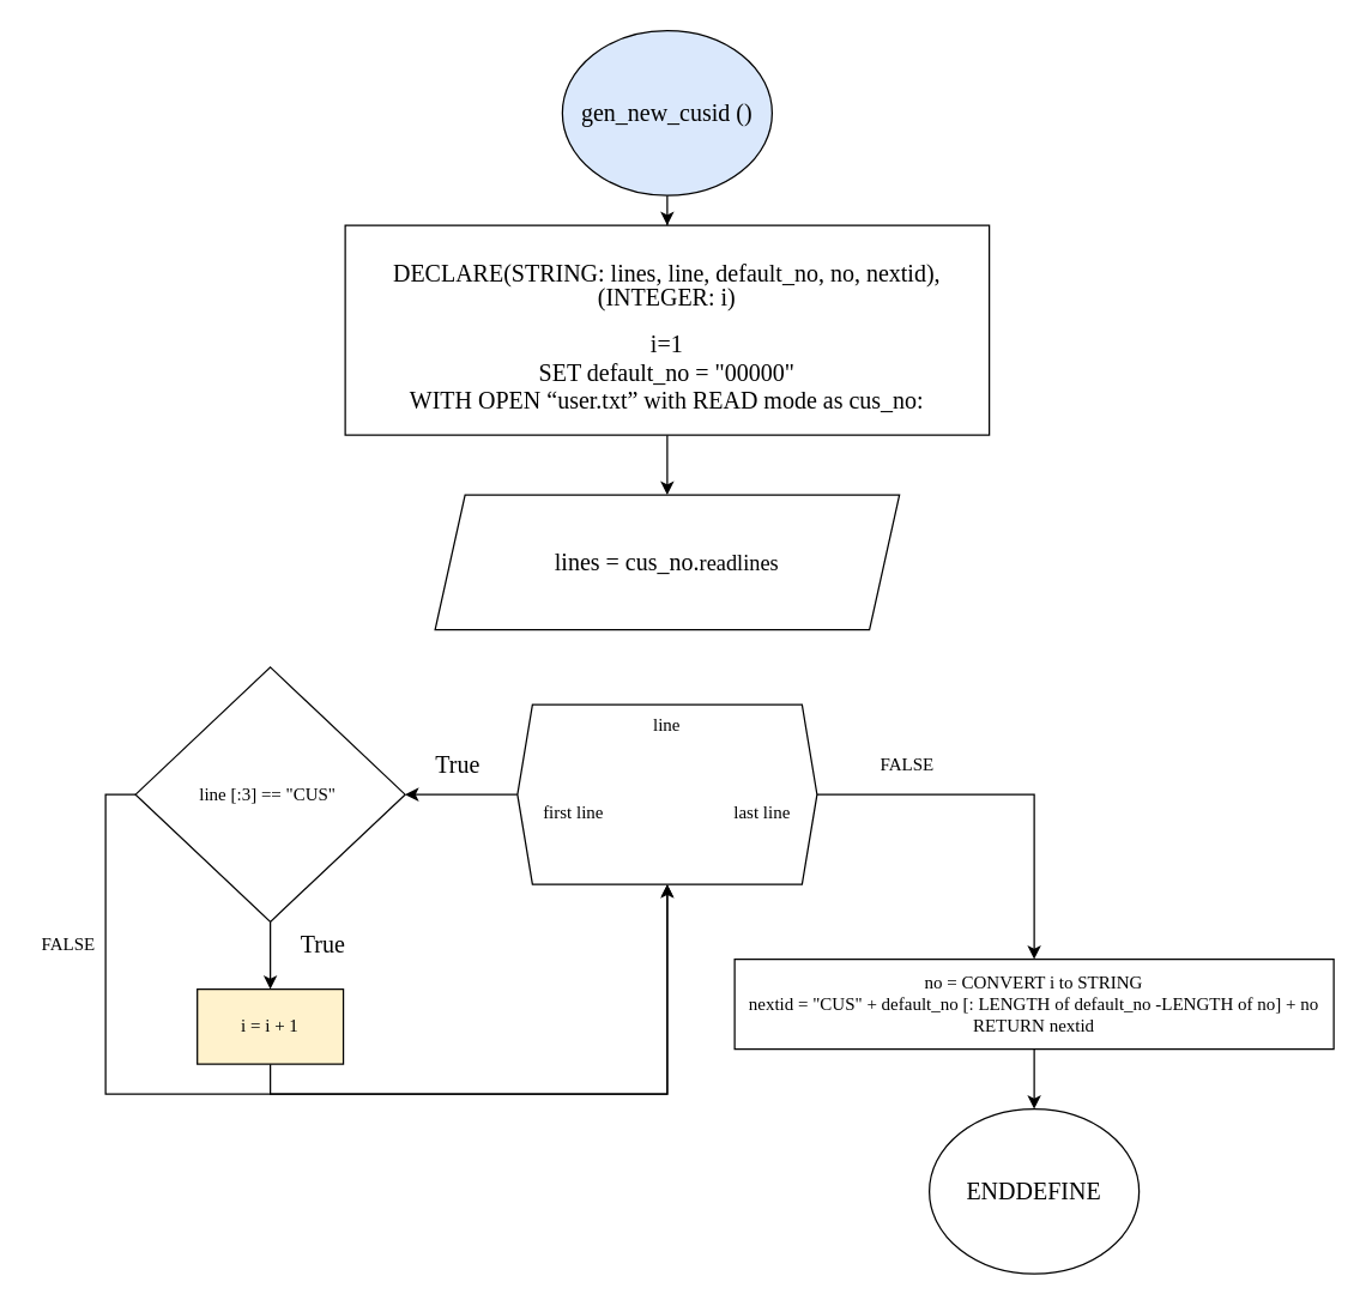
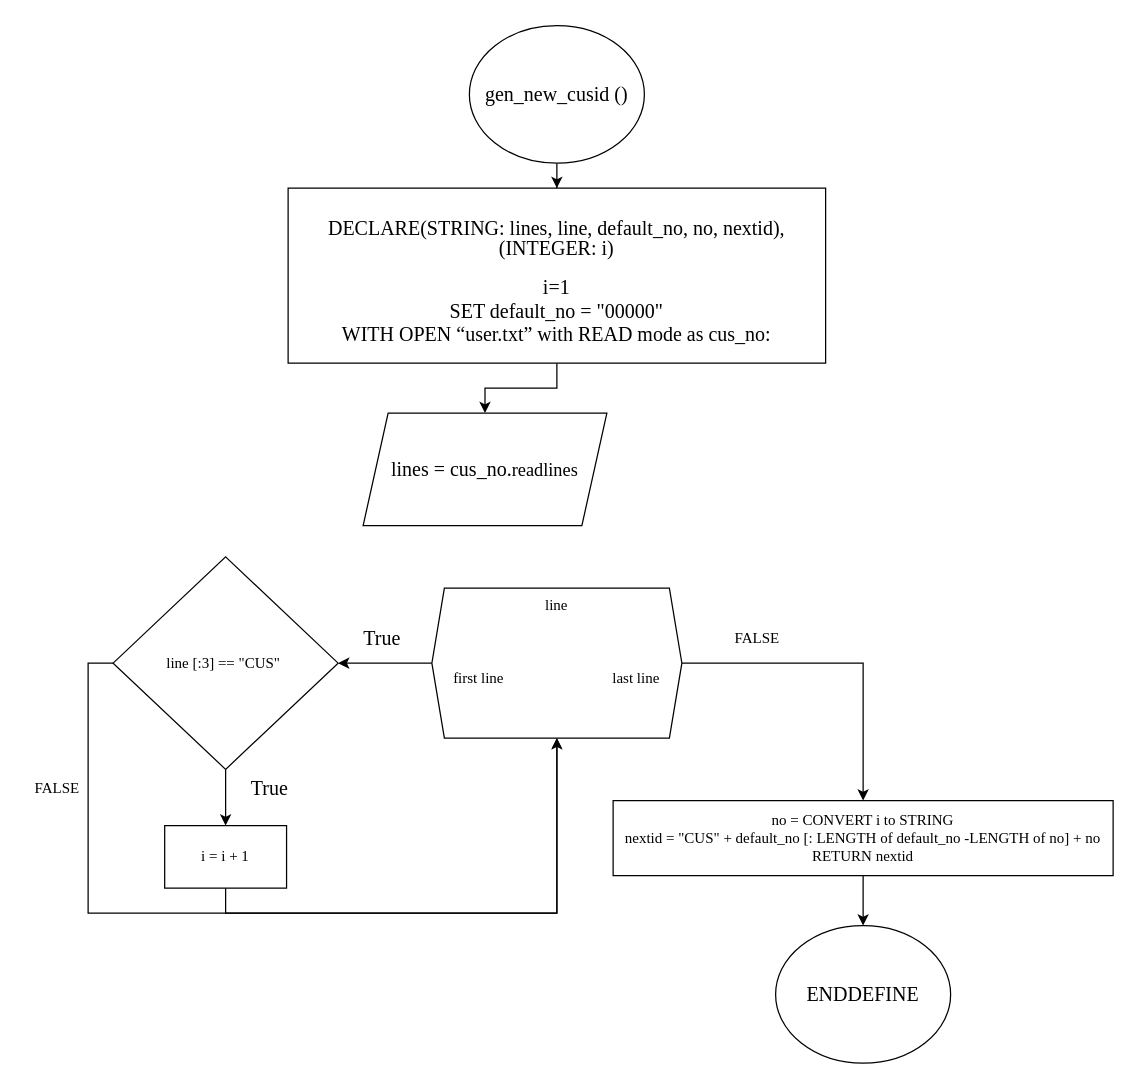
- <mxCell id="3" value="&lt;span lang=&quot;EN-US&quot; style=&quot;font-size: 12pt; line-height: 107%;&quot;&gt;gen_new_cusid ()&lt;/span&gt;" style="ellipse;whiteSpace=wrap;html=1;fontFamily=Times New Roman;fillColor=#dae8fc;" parent="1" vertex="1"><mxGeometry x="375" y="20" width="140" height="110" as="geometry" /></mxCell>
+ <mxCell id="3" value="&lt;span lang=&quot;EN-US&quot; style=&quot;font-size: 12pt; line-height: 107%;&quot;&gt;gen_new_cusid ()&lt;/span&gt;" style="ellipse;whiteSpace=wrap;html=1;fontFamily=Times New Roman;" parent="1" vertex="1"><mxGeometry x="375" y="20" width="140" height="110" as="geometry" /></mxCell>
- <mxCell id="6" value="&lt;span lang=&quot;EN-US&quot; style=&quot;font-size: 12pt; line-height: 107%;&quot;&gt;lines = cus_no.&lt;/span&gt;&lt;span lang=&quot;EN-US&quot; style=&quot;font-size: 11pt; line-height: 107%;&quot;&gt;readlines&lt;/span&gt;" style="shape=parallelogram;perimeter=parallelogramPerimeter;whiteSpace=wrap;html=1;fixedSize=1;align=center;fontStyle=0;fontFamily=Times New Roman;" parent="1" vertex="1"><mxGeometry x="290" y="330" width="310" height="90" as="geometry" /></mxCell>
+ <mxCell id="6" value="&lt;span lang=&quot;EN-US&quot; style=&quot;font-size: 12pt; line-height: 107%;&quot;&gt;lines = cus_no.&lt;/span&gt;&lt;span lang=&quot;EN-US&quot; style=&quot;font-size: 11pt; line-height: 107%;&quot;&gt;readlines&lt;/span&gt;" style="shape=parallelogram;perimeter=parallelogramPerimeter;whiteSpace=wrap;html=1;fixedSize=1;align=center;fontStyle=0;fontFamily=Times New Roman;" parent="1" vertex="1"><mxGeometry x="290" y="330" width="195" height="90" as="geometry" /></mxCell>
- <mxCell id="14" value="&lt;font style=&quot;font-size: 12px&quot;&gt;&lt;br&gt;i = i + 1&lt;br style=&quot;font-size: 12px&quot;&gt;&lt;/font&gt;&lt;span&gt;&lt;br&gt;&lt;/span&gt;" style="rounded=0;whiteSpace=wrap;html=1;fontFamily=Times New Roman;fontSize=12;align=center;fontStyle=0;fillColor=#fff2cc;" parent="1" vertex="1"><mxGeometry x="131.25" y="660" width="97.5" height="50" as="geometry" /></mxCell>
+ <mxCell id="14" value="&lt;font style=&quot;font-size: 12px&quot;&gt;&lt;br&gt;i = i + 1&lt;br style=&quot;font-size: 12px&quot;&gt;&lt;/font&gt;&lt;span&gt;&lt;br&gt;&lt;/span&gt;" style="rounded=0;whiteSpace=wrap;html=1;fontFamily=Times New Roman;fontSize=12;align=center;fontStyle=0" parent="1" vertex="1"><mxGeometry x="131.25" y="660" width="97.5" height="50" as="geometry" /></mxCell>
